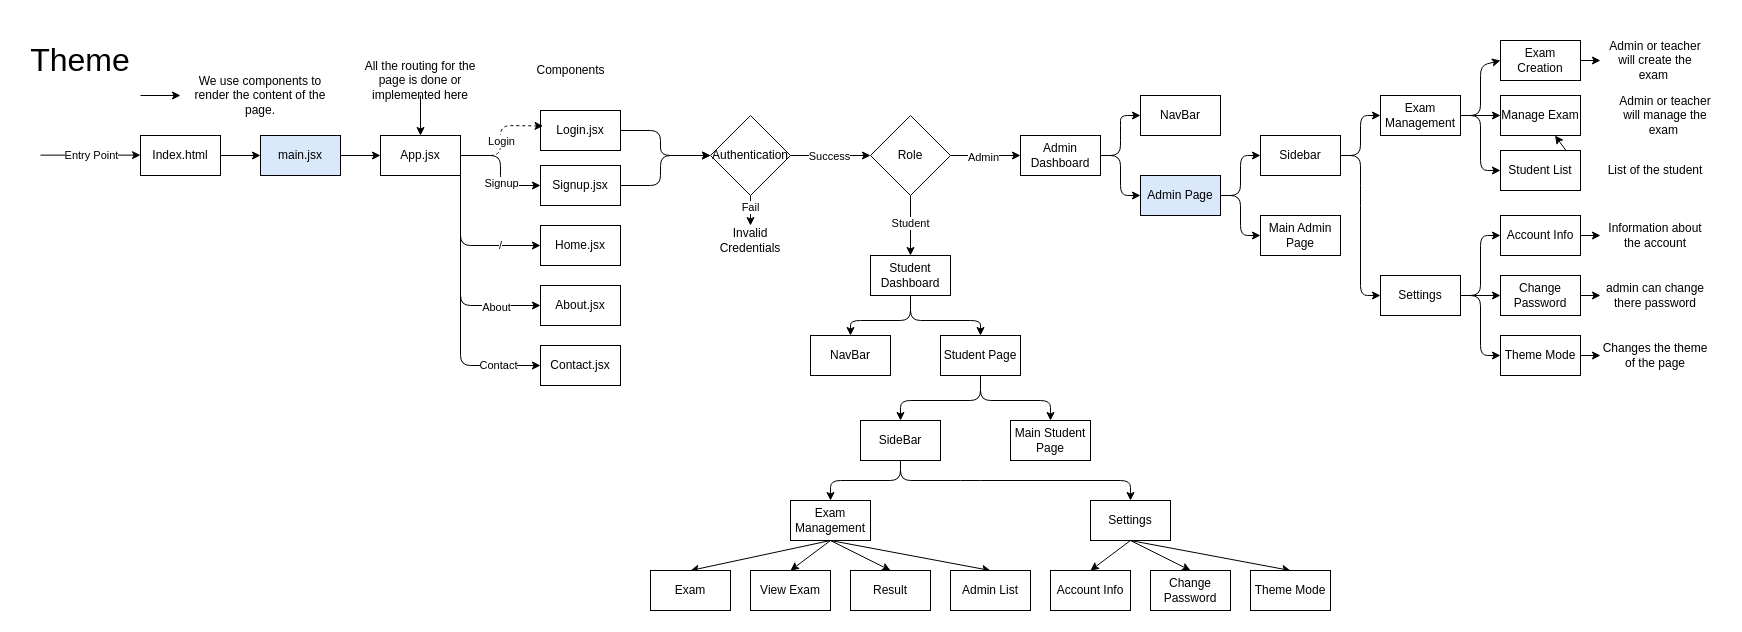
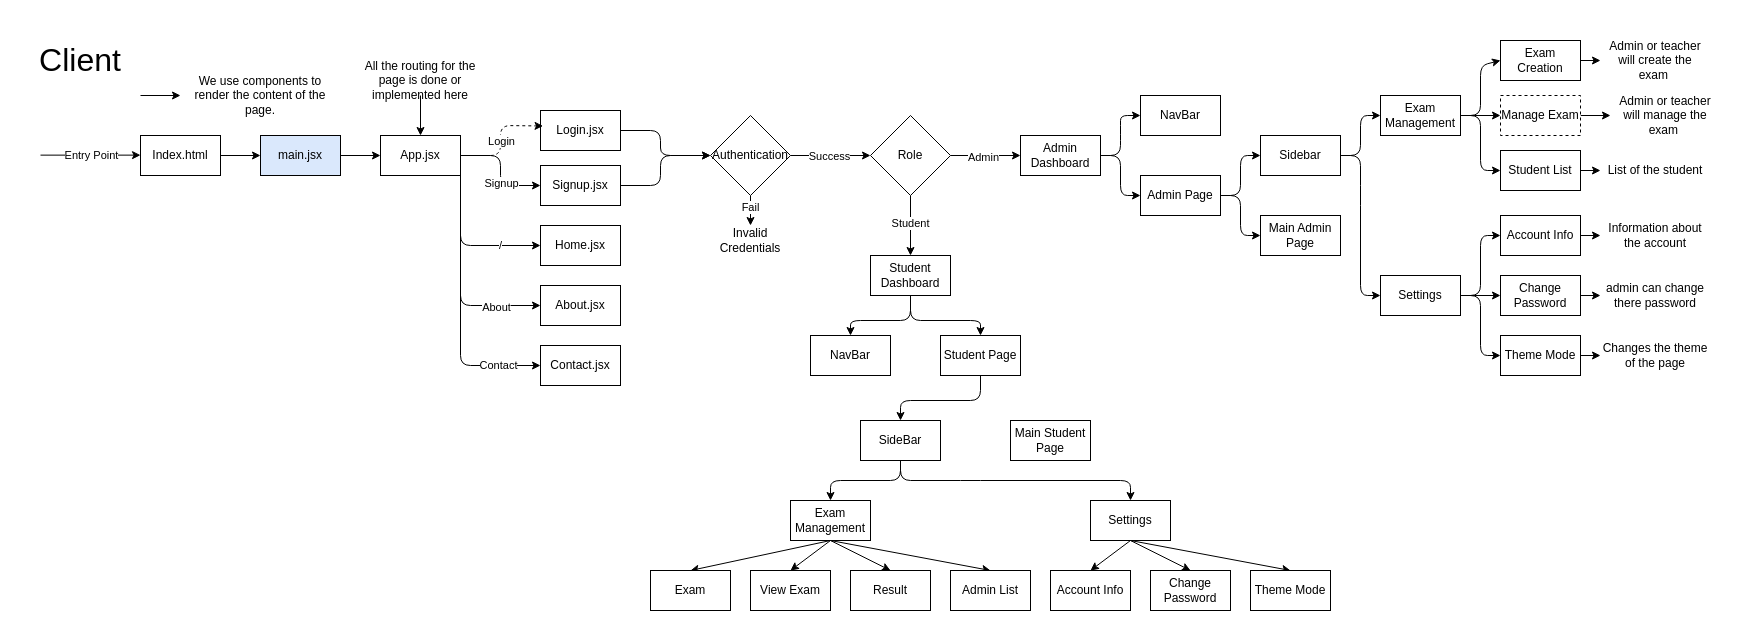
- <mxCell id="3" value="&lt;font style=&quot;font-size: 32px;&quot;&gt;Theme&lt;/font&gt;" style="text;html=1;align=center;verticalAlign=middle;whiteSpace=wrap;rounded=0;" parent="1" vertex="1"><mxGeometry width="120" height="80" as="geometry" x="20" y="20" /></mxCell>
+ <mxCell id="3" value="&lt;font style=&quot;font-size: 32px;&quot;&gt;Client&lt;/font&gt;" style="text;html=1;align=center;verticalAlign=middle;whiteSpace=wrap;rounded=0;" parent="1" vertex="1"><mxGeometry width="120" height="80" as="geometry" x="20" y="20" /></mxCell>
- <mxCell id="24" value="Components" style="text;html=1;align=center;verticalAlign=middle;resizable=0;points=[];autosize=1;strokeColor=none;fillColor=none;" parent="1" vertex="1"><mxGeometry x="525" y="55" width="90" height="30" as="geometry" /></mxCell>
- <mxCell id="60" value="Manage Exam" style="whiteSpace=wrap;html=1;rounded=0;" parent="1" vertex="1"><mxGeometry x="1500" y="95" width="80" height="40" as="geometry" /></mxCell>
+ <mxCell id="60" value="Manage Exam" style="whiteSpace=wrap;html=1;rounded=0;dashed=1;" parent="1" vertex="1"><mxGeometry x="1500" y="95" width="80" height="40" as="geometry" /></mxCell>
+ <mxCell id="59" style="edgeStyle=none;html=1;exitX=1;exitY=0.5;exitDx=0;exitDy=0;entryX=0;entryY=0.5;entryDx=0;entryDy=0;" parent="1" source="60" target="78" edge="1"><mxGeometry relative="1" as="geometry" /></mxCell>
- <mxCell id="61" style="edgeStyle=none;html=1;exitX=1;exitY=0.5;exitDx=0;exitDy=0;" parent="1" source="62" target="60" edge="1"><mxGeometry relative="1" as="geometry" /></mxCell>
+ <mxCell id="61" style="edgeStyle=none;html=1;exitX=1;exitY=0.5;exitDx=0;exitDy=0;" parent="1" source="62" target="79" edge="1"><mxGeometry relative="1" as="geometry" /></mxCell>
- <mxCell id="52" value="Admin Page" style="rounded=0;whiteSpace=wrap;html=1;fillColor=#dae8fc;" parent="1" vertex="1"><mxGeometry x="1140" y="175" width="80" height="40" as="geometry" /></mxCell>
+ <mxCell id="52" value="Admin Page" style="rounded=0;whiteSpace=wrap;html=1;" parent="1" vertex="1"><mxGeometry x="1140" y="175" width="80" height="40" as="geometry" /></mxCell>
- <mxCell id="85" style="edgeStyle=none;html=1;exitX=0.5;exitY=1;exitDx=0;exitDy=0;entryX=0.5;entryY=0;entryDx=0;entryDy=0;" parent="1" source="86" target="90" edge="1"><mxGeometry relative="1" as="geometry"><Array as="points"><mxPoint x="980" y="400" /><mxPoint x="1050" y="400" /></Array></mxGeometry></mxCell>
